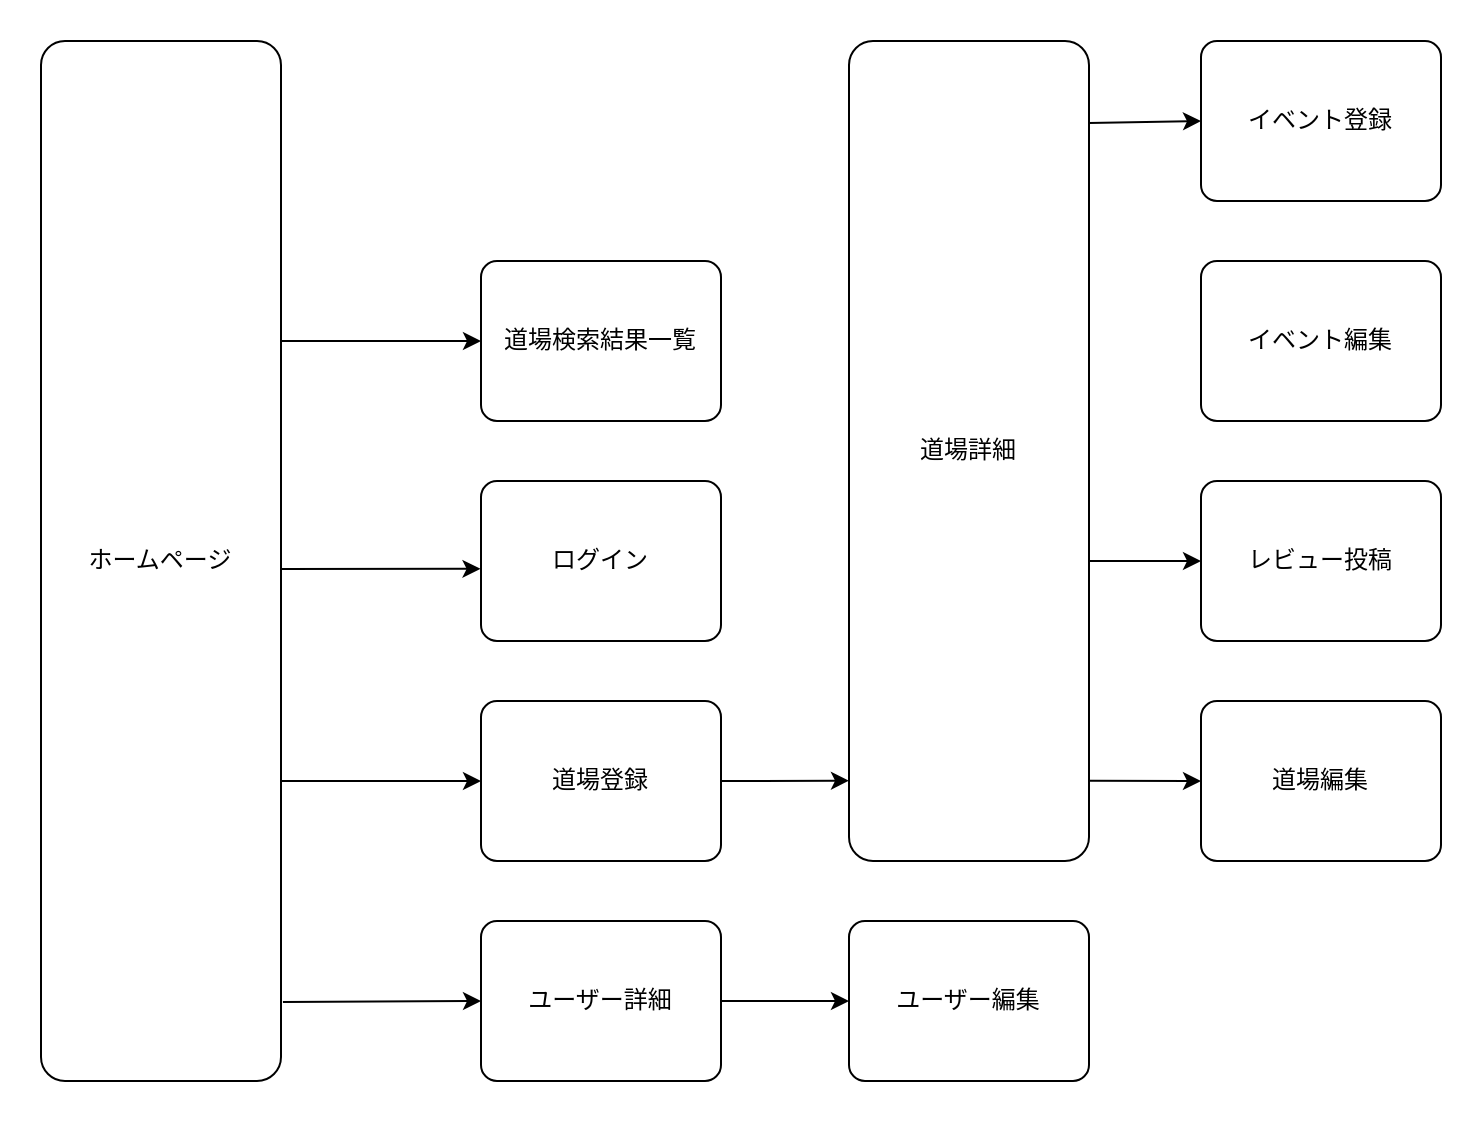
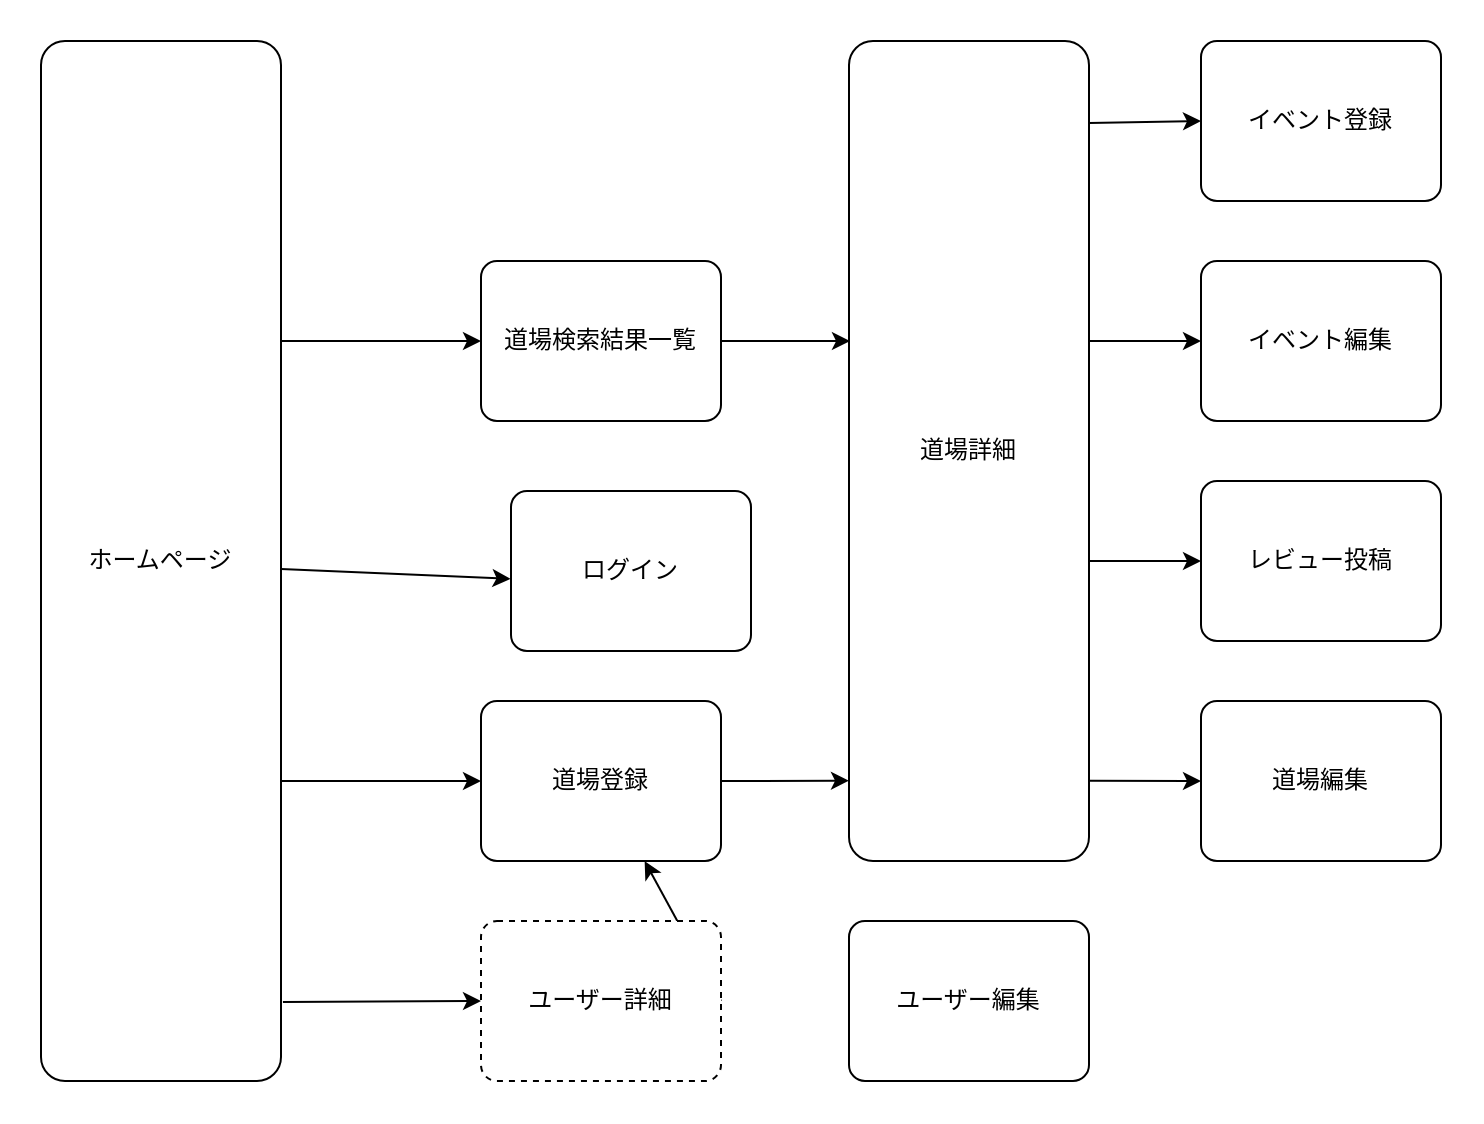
+ <mxCell id="7" style="edgeStyle=none;html=1;exitX=1;exitY=0.5;exitDx=0;exitDy=0;entryX=0.004;entryY=0.366;entryDx=0;entryDy=0;entryPerimeter=0;" parent="1" source="8" target="17" edge="1"><mxGeometry relative="1" as="geometry" /></mxCell>
+ <mxCell id="13" style="edgeStyle=none;html=1;entryX=0;entryY=0.5;entryDx=0;entryDy=0;exitX=1;exitY=0.366;exitDx=0;exitDy=0;exitPerimeter=0;" parent="1" source="17" target="19" edge="1"><mxGeometry relative="1" as="geometry"><mxPoint x="550" y="170" as="sourcePoint" /><Array as="points"><mxPoint x="580" y="170" /></Array></mxGeometry></mxCell>
- <mxCell id="18" value="ログイン" style="rounded=1;arcSize=10;whiteSpace=wrap;html=1;align=center;" parent="1" vertex="1"><mxGeometry x="240" y="240" width="120" height="80" as="geometry" /></mxCell>
+ <mxCell id="18" value="ログイン" style="rounded=1;arcSize=10;whiteSpace=wrap;html=1;align=center;" parent="1" vertex="1"><mxGeometry x="255" y="245" width="120" height="80" as="geometry" /></mxCell>
- <mxCell id="10" value="ユーザー詳細" style="rounded=1;arcSize=10;whiteSpace=wrap;html=1;align=center;" parent="1" vertex="1"><mxGeometry x="240" y="460" width="120" height="80" as="geometry" /></mxCell>
+ <mxCell id="10" value="ユーザー詳細" style="rounded=1;arcSize=10;whiteSpace=wrap;html=1;align=center;dashed=1;" parent="1" vertex="1"><mxGeometry x="240" y="460" width="120" height="80" as="geometry" /></mxCell>
- <mxCell id="9" style="edgeStyle=none;html=1;exitX=1;exitY=0.5;exitDx=0;exitDy=0;entryX=0;entryY=0.5;entryDx=0;entryDy=0;" edge="1" parent="1" source="10" target="22"><mxGeometry relative="1" as="geometry" /></mxCell>
+ <mxCell id="9" style="edgeStyle=none;html=1;exitX=1;exitY=0.5;exitDx=0;exitDy=0;" edge="1" parent="1" source="10" target="12"><mxGeometry relative="1" as="geometry" /></mxCell>
